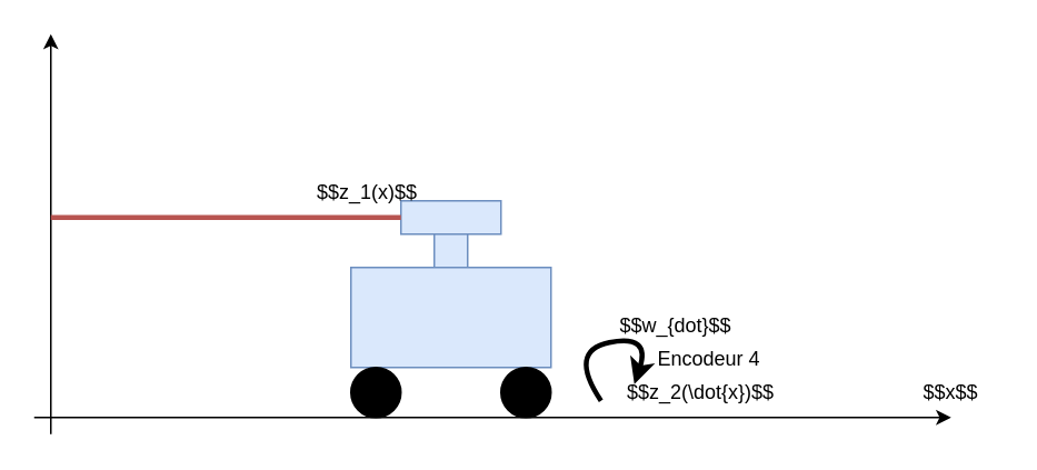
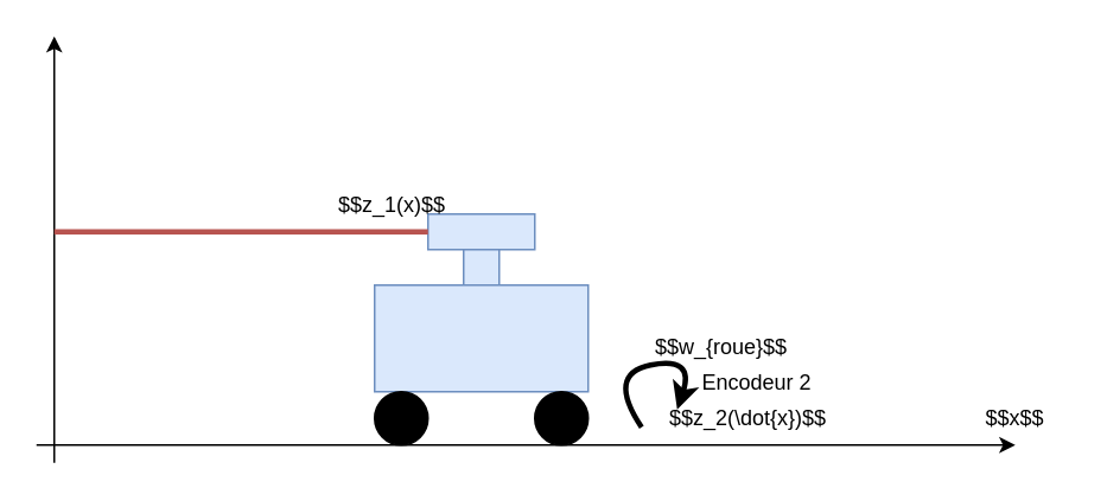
- <mxCell id="13" value="$$w_{dot}$$" style="text;html=1;strokeColor=none;fillColor=none;align=center;verticalAlign=middle;whiteSpace=wrap;rounded=0;" vertex="1" parent="1"><mxGeometry x="375" y="180" width="60" height="30" as="geometry" /></mxCell>
+ <mxCell id="13" value="$$w_{roue}$$" style="text;html=1;strokeColor=none;fillColor=none;align=center;verticalAlign=middle;whiteSpace=wrap;rounded=0;" vertex="1" parent="1"><mxGeometry x="375" y="180" width="60" height="30" as="geometry" /></mxCell>
- <mxCell id="15" value="Encodeur 4" style="text;html=1;strokeColor=none;fillColor=none;align=center;verticalAlign=middle;whiteSpace=wrap;rounded=0;" vertex="1" parent="1"><mxGeometry x="390" y="200" width="70" height="30" as="geometry" /></mxCell>
+ <mxCell id="15" value="Encodeur 2" style="text;html=1;strokeColor=none;fillColor=none;align=center;verticalAlign=middle;whiteSpace=wrap;rounded=0;" vertex="1" parent="1"><mxGeometry x="390" y="200" width="70" height="30" as="geometry" /></mxCell>
